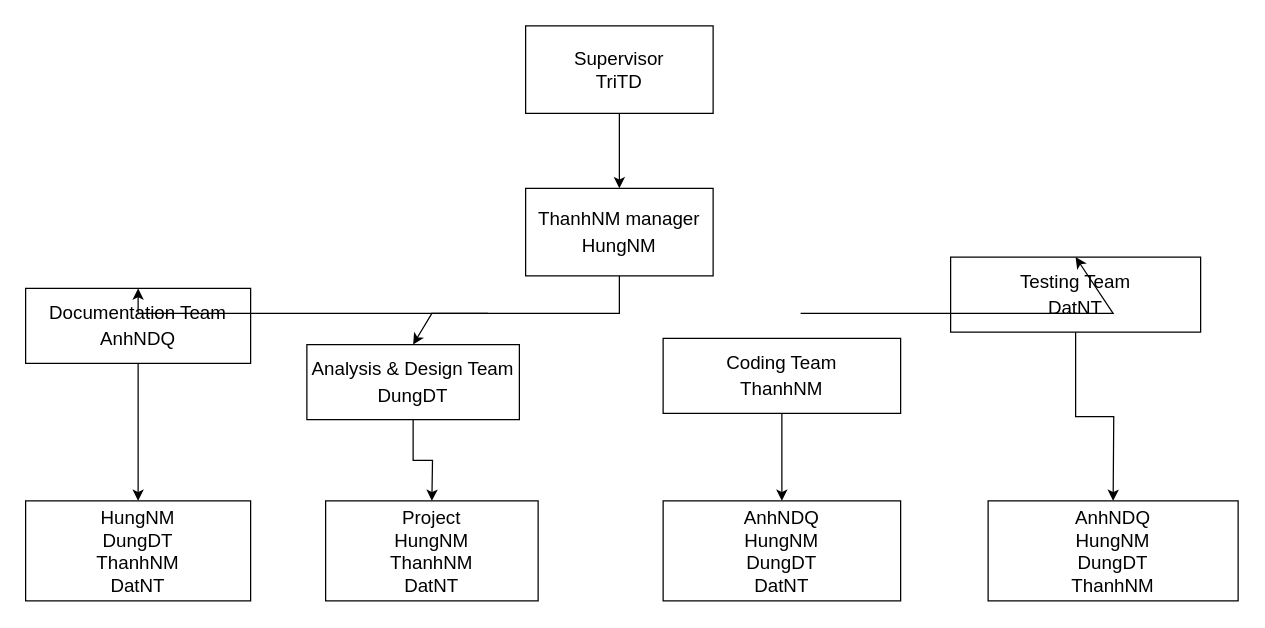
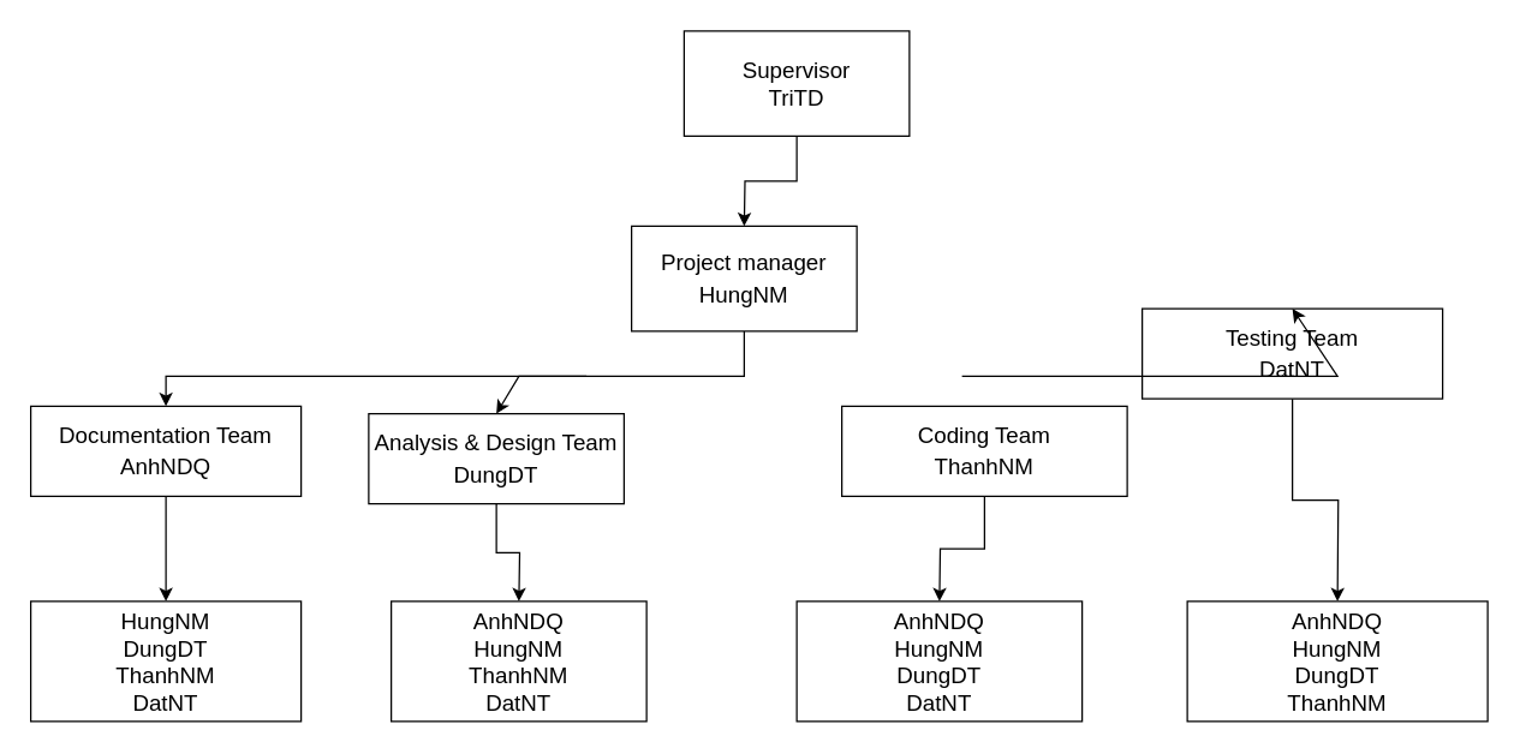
- <mxCell id="3" value="&lt;p style=&quot;line-height: 1.2 ; font-size: 15px&quot;&gt;Supervisor&lt;br&gt;TriTD&lt;br&gt;&lt;/p&gt;" style="rounded=0;whiteSpace=wrap;html=1;" vertex="1" parent="1"><mxGeometry x="420" y="20" width="150" height="70" as="geometry" /></mxCell>
+ <mxCell id="3" value="&lt;p style=&quot;line-height: 1.2 ; font-size: 15px&quot;&gt;Supervisor&lt;br&gt;TriTD&lt;br&gt;&lt;/p&gt;" style="rounded=0;whiteSpace=wrap;html=1;" vertex="1" parent="1"><mxGeometry x="455" y="20" width="150" height="70" as="geometry" /></mxCell>
- <mxCell id="4" value="&lt;font style=&quot;font-size: 15px&quot;&gt;ThanhNM manager&lt;br&gt;HungNM&lt;/font&gt;" style="rounded=0;whiteSpace=wrap;html=1;fontSize=17;" vertex="1" parent="1"><mxGeometry x="420" y="150" width="150" height="70" as="geometry" /></mxCell>
+ <mxCell id="4" value="&lt;font style=&quot;font-size: 15px&quot;&gt;Project manager&lt;br&gt;HungNM&lt;/font&gt;" style="rounded=0;whiteSpace=wrap;html=1;fontSize=17;" vertex="1" parent="1"><mxGeometry x="420" y="150" width="150" height="70" as="geometry" /></mxCell>
- <mxCell id="6" value="&lt;font style=&quot;font-size: 15px&quot;&gt;Documentation Team&lt;br&gt;AnhNDQ&lt;/font&gt;" style="rounded=0;whiteSpace=wrap;html=1;fontSize=17;" vertex="1" parent="1"><mxGeometry x="20" y="230" width="180" height="60" as="geometry" /></mxCell>
+ <mxCell id="6" value="&lt;font style=&quot;font-size: 15px&quot;&gt;Documentation Team&lt;br&gt;AnhNDQ&lt;/font&gt;" style="rounded=0;whiteSpace=wrap;html=1;fontSize=17;" vertex="1" parent="1"><mxGeometry x="20" y="270" width="180" height="60" as="geometry" /></mxCell>
- <mxCell id="10" value="&lt;font style=&quot;font-size: 15px&quot;&gt;Coding Team&lt;br&gt;ThanhNM&lt;/font&gt;" style="rounded=0;whiteSpace=wrap;html=1;fontSize=17;" vertex="1" parent="1"><mxGeometry x="530" y="270" width="190" height="60" as="geometry" /></mxCell>
+ <mxCell id="10" value="&lt;font style=&quot;font-size: 15px&quot;&gt;Coding Team&lt;br&gt;ThanhNM&lt;/font&gt;" style="rounded=0;whiteSpace=wrap;html=1;fontSize=17;" vertex="1" parent="1"><mxGeometry x="560" y="270" width="190" height="60" as="geometry" /></mxCell>
- <mxCell id="17" value="Project&lt;br&gt;HungNM&lt;br&gt;ThanhNM&lt;br&gt;DatNT" style="rounded=0;whiteSpace=wrap;html=1;fontSize=15;" vertex="1" parent="1"><mxGeometry x="260" y="400" width="170" height="80" as="geometry" /></mxCell>
+ <mxCell id="17" value="AnhNDQ&lt;br&gt;HungNM&lt;br&gt;ThanhNM&lt;br&gt;DatNT" style="rounded=0;whiteSpace=wrap;html=1;fontSize=15;" vertex="1" parent="1"><mxGeometry x="260" y="400" width="170" height="80" as="geometry" /></mxCell>
